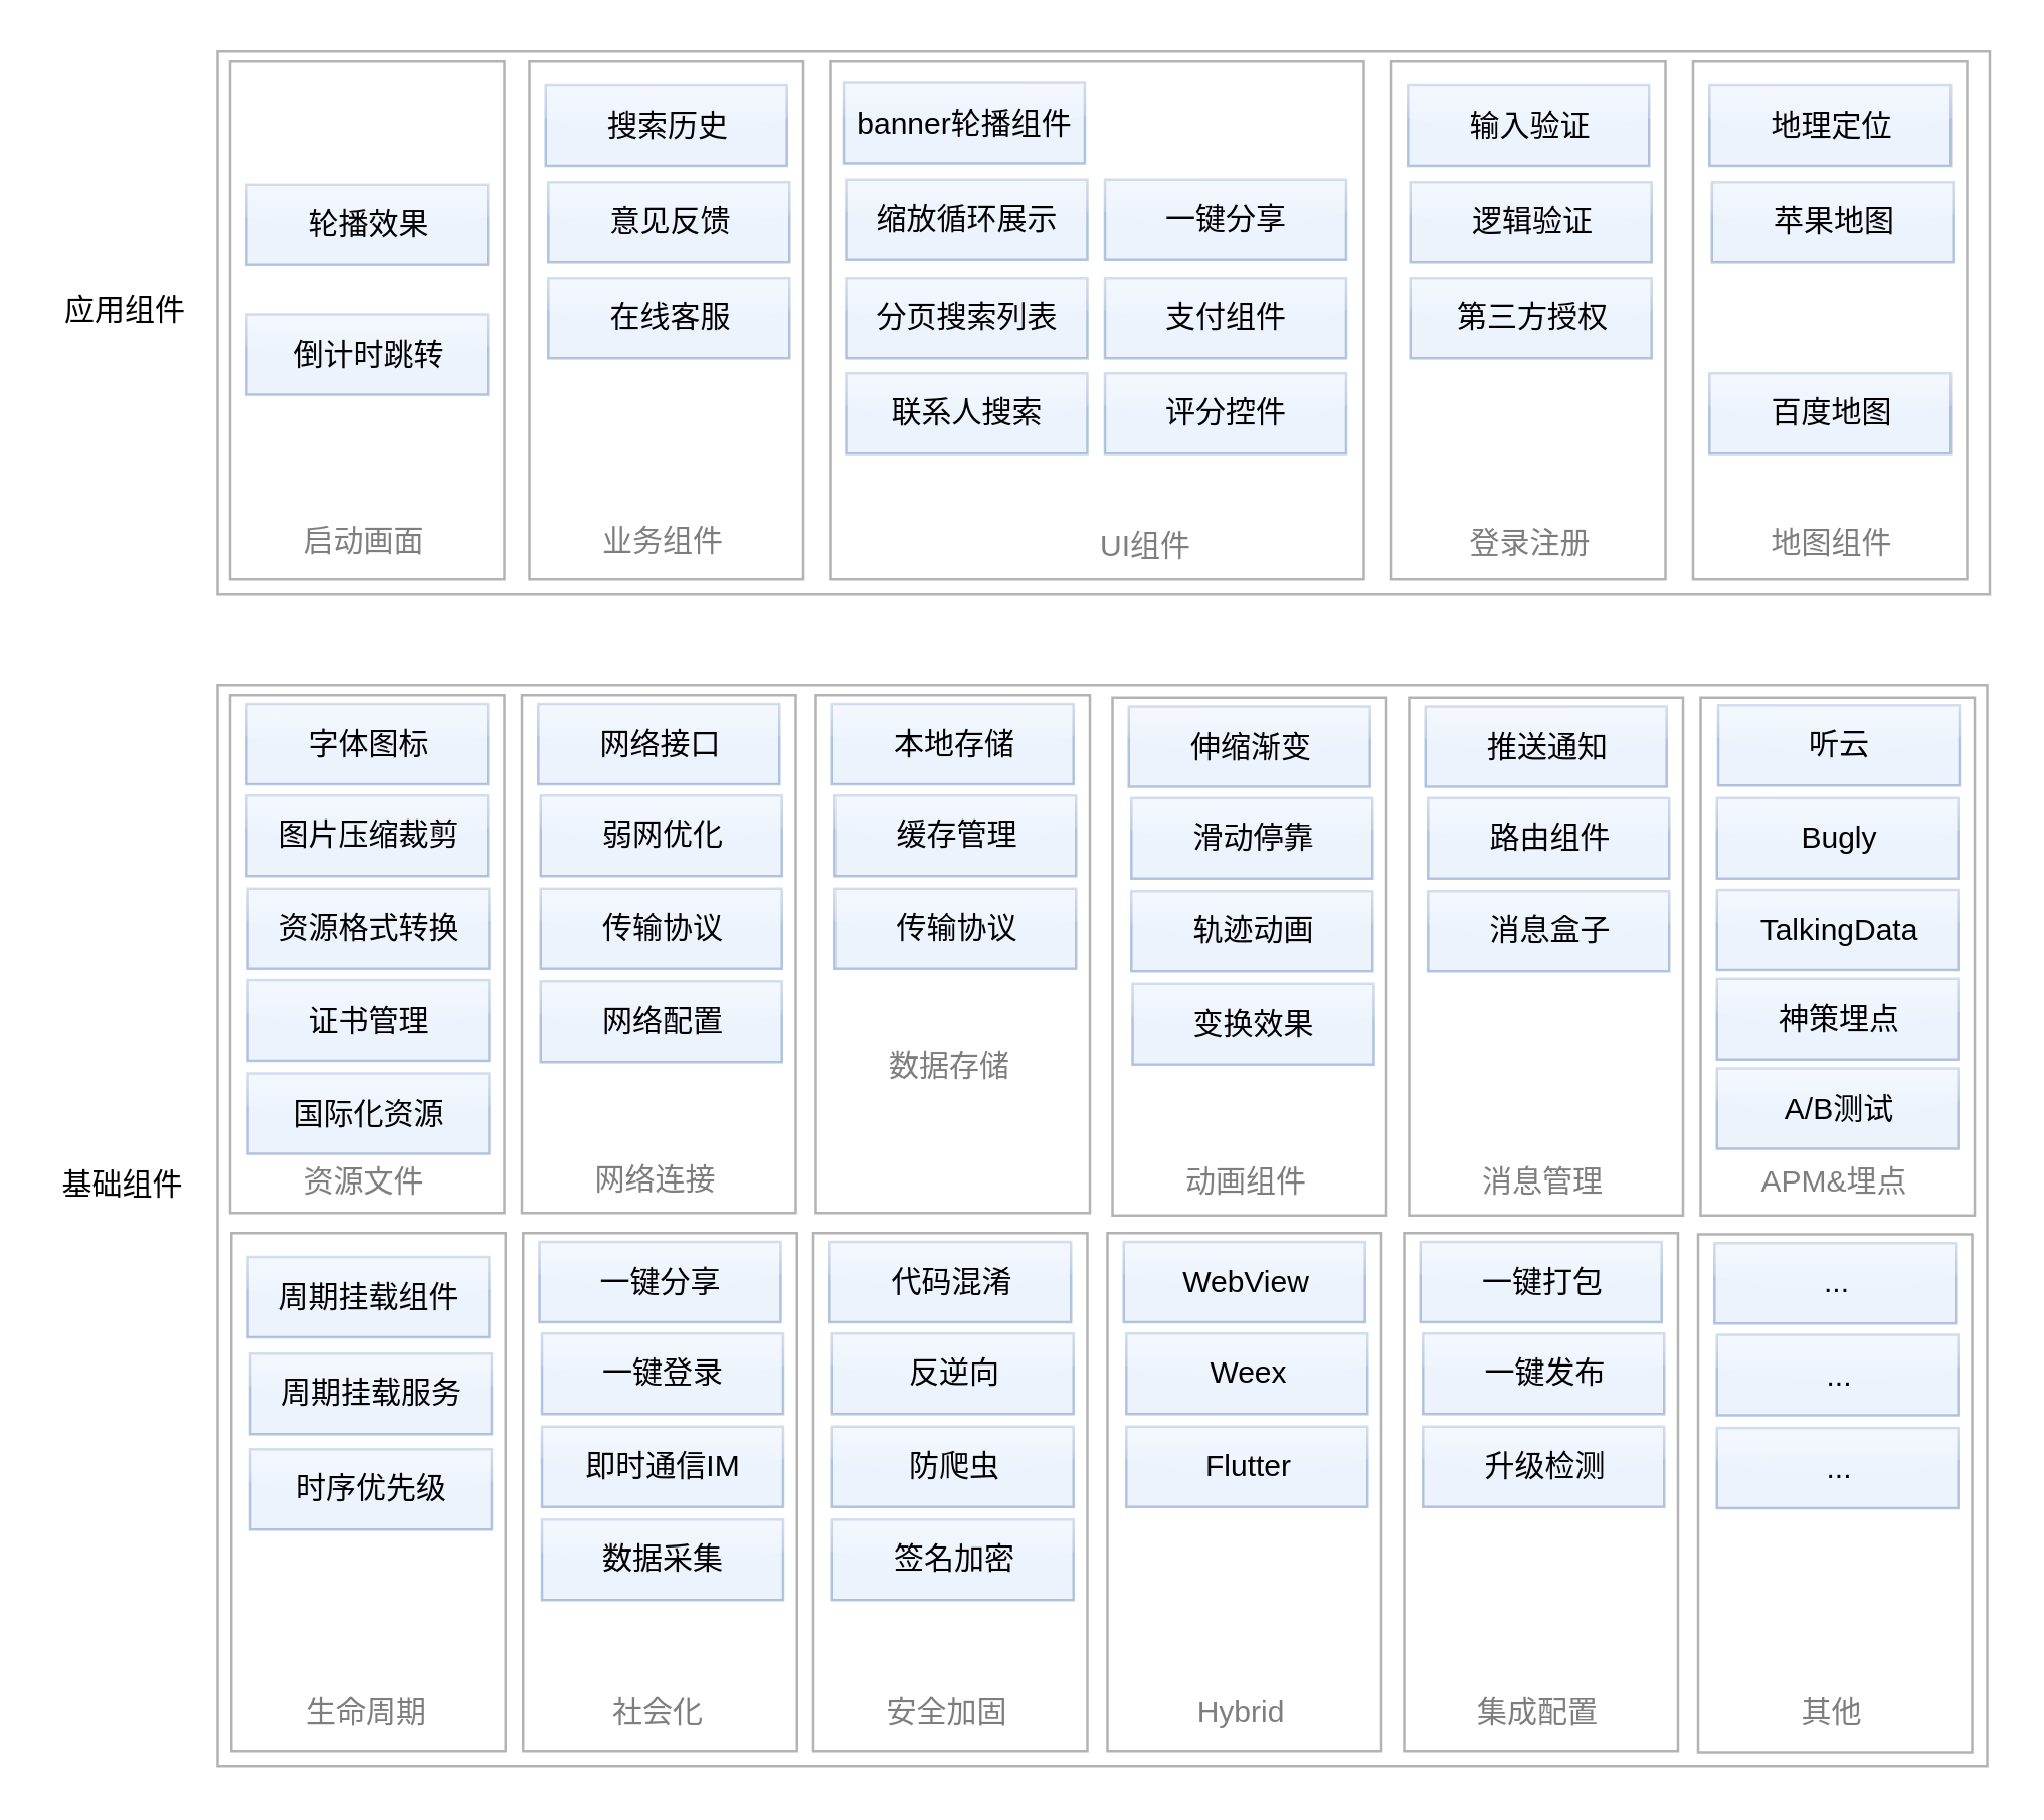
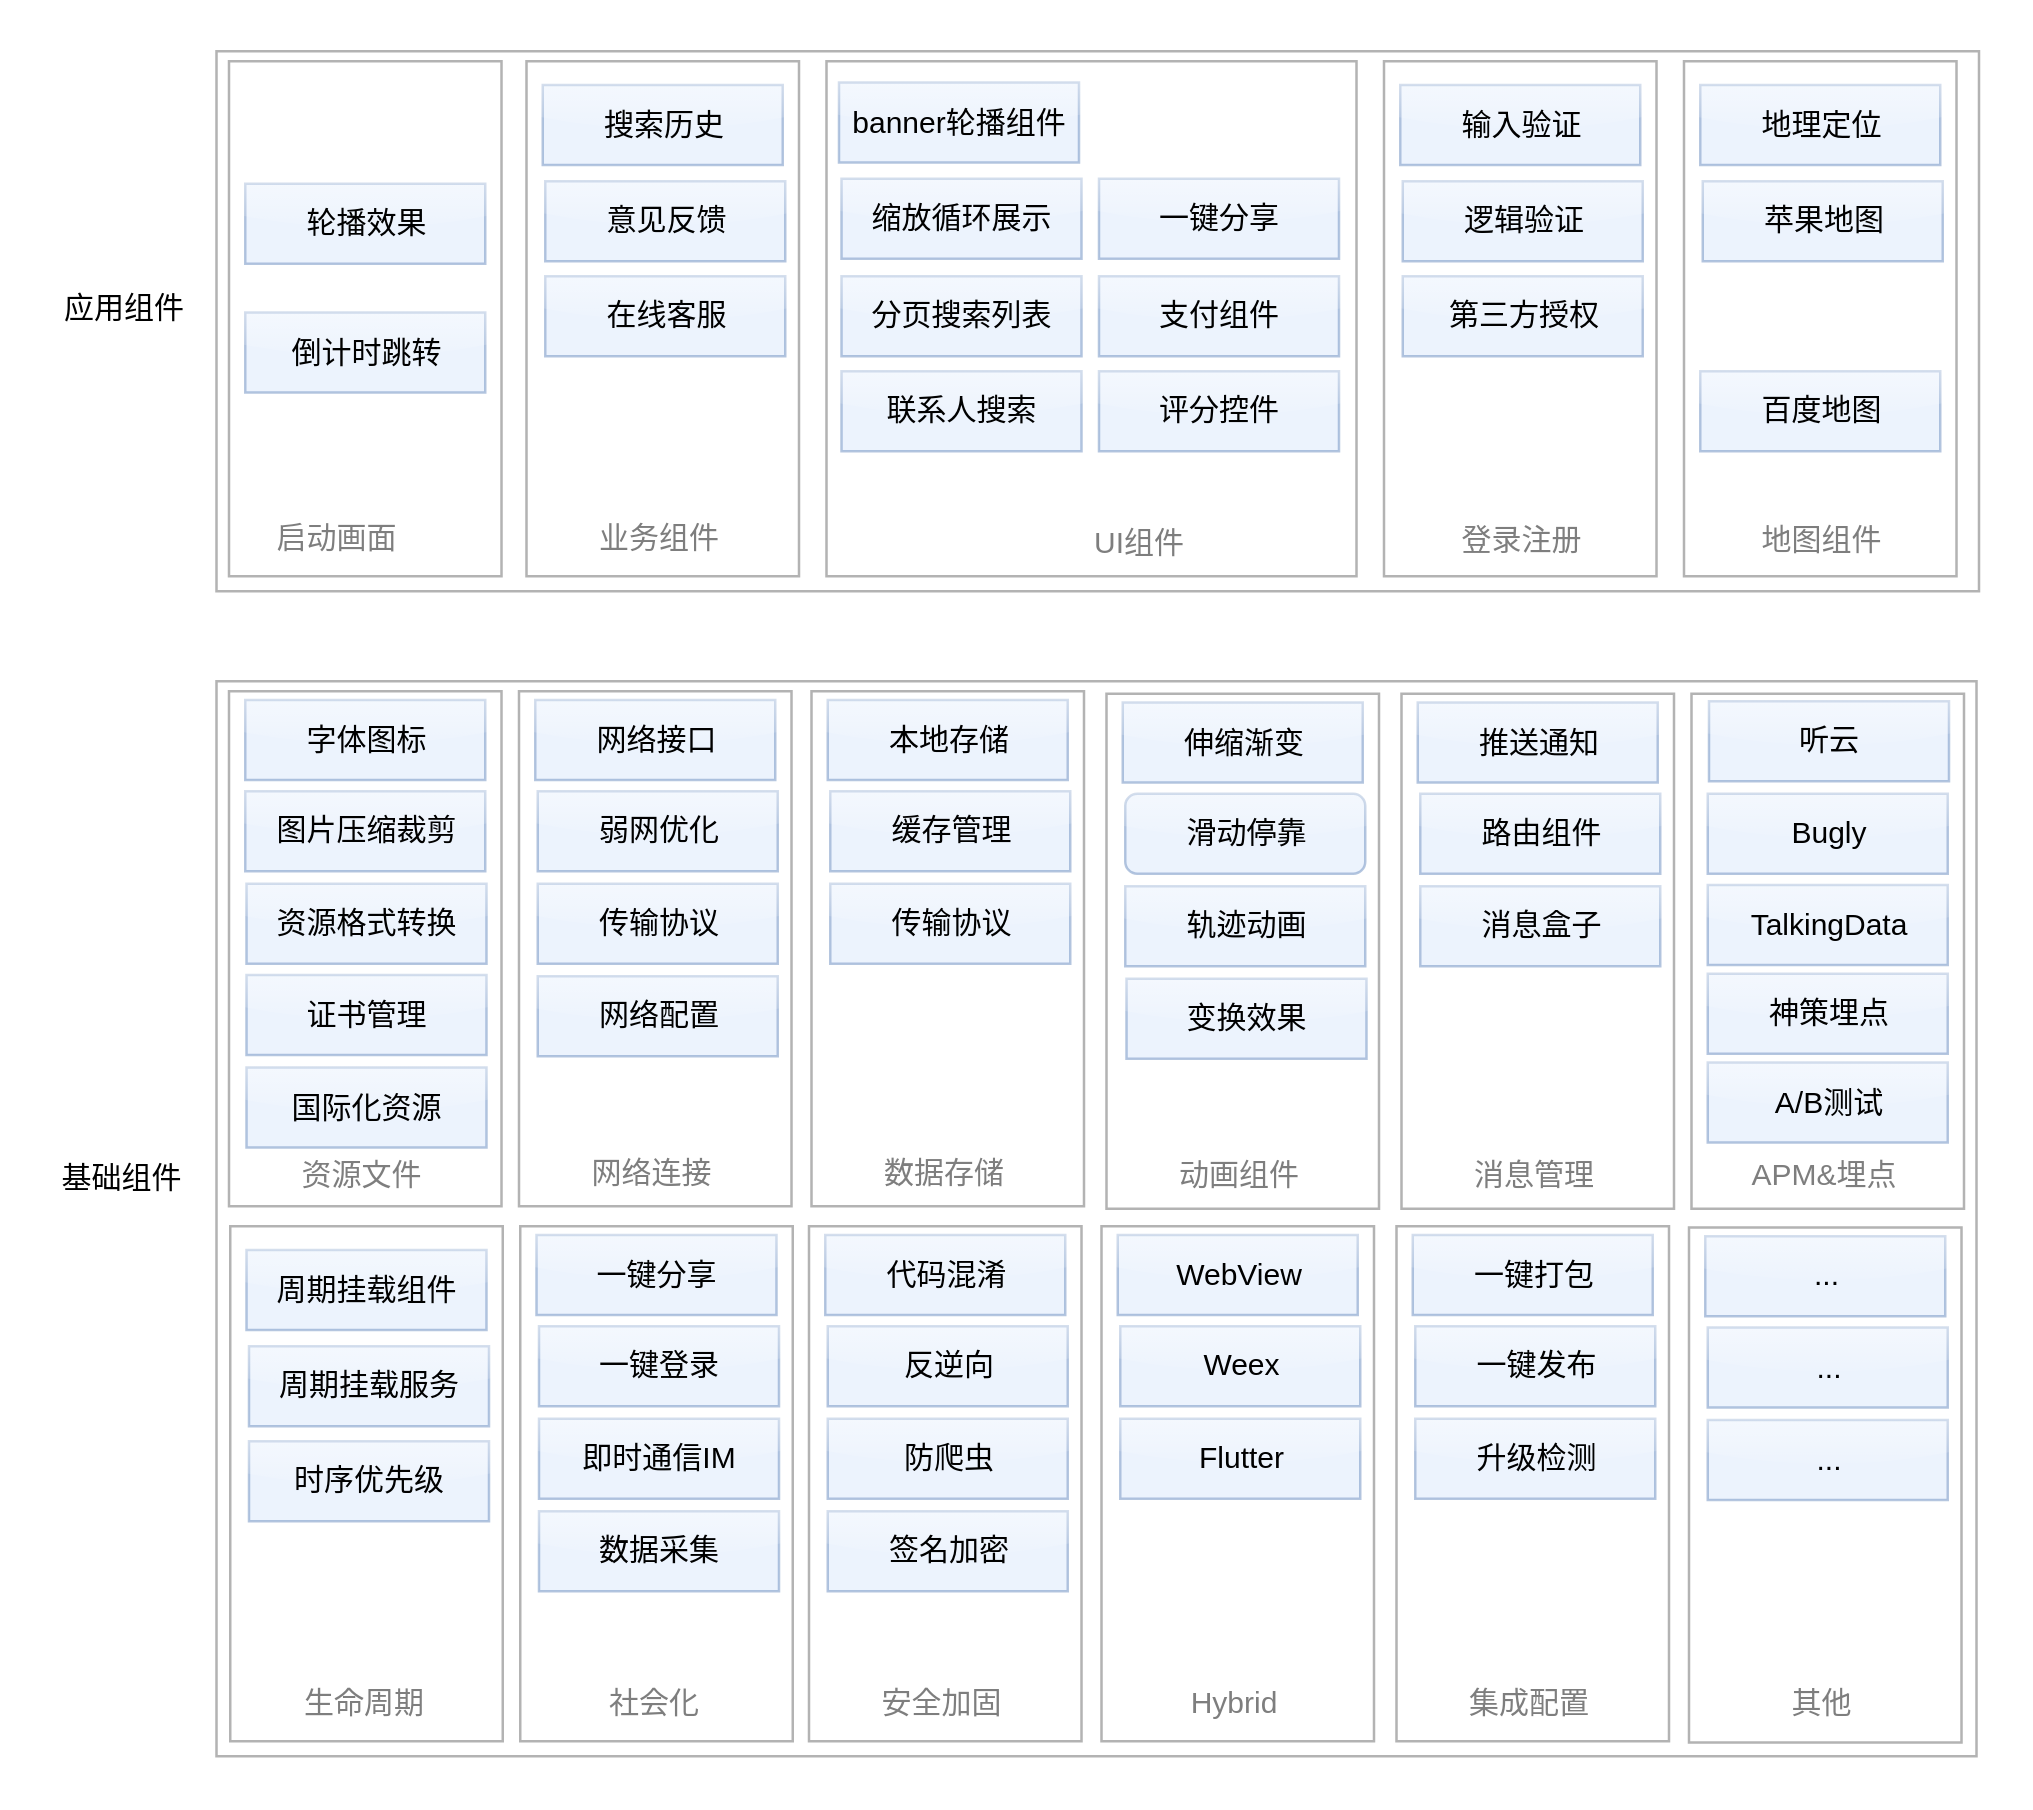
- <mxCell id="4" value="启动画面" style="text;html=1;strokeColor=none;fillColor=none;align=center;verticalAlign=middle;whiteSpace=wrap;rounded=0;dashed=1;textOpacity=50;" parent="1" vertex="1"><mxGeometry x="109" y="202" width="71" height="25" as="geometry" /></mxCell>
+ <mxCell id="4" value="启动画面" style="text;html=1;strokeColor=none;fillColor=none;align=center;verticalAlign=middle;whiteSpace=wrap;rounded=0;dashed=1;textOpacity=50;" parent="1" vertex="1"><mxGeometry x="99" y="202" width="71" height="25" as="geometry" /></mxCell>
- <mxCell id="59" value="&lt;div style=&quot;text-align: left&quot;&gt;滑动停靠&lt;/div&gt;" style="html=1;strokeWidth=1;align=center;fillColor=#dae8fc;strokeColor=#6c8ebf;gradientColor=none;shadow=0;rounded=0;glass=1;comic=0;opacity=50;" parent="55" vertex="1"><mxGeometry x="7.5" y="40" width="96" height="32" as="geometry" /></mxCell>
+ <mxCell id="59" value="&lt;div style=&quot;text-align: left&quot;&gt;滑动停靠&lt;/div&gt;" style="html=1;strokeWidth=1;align=center;fillColor=#dae8fc;strokeColor=#6c8ebf;gradientColor=none;shadow=0;glass=1;comic=0;opacity=50;rounded=1;" parent="55" vertex="1"><mxGeometry x="7.5" y="40" width="96" height="32" as="geometry" /></mxCell>
- <mxCell id="49" value="数据存储" style="text;html=1;strokeColor=none;fillColor=none;align=center;verticalAlign=middle;whiteSpace=wrap;rounded=0;dashed=1;textOpacity=50;" parent="47" vertex="1"><mxGeometry x="18" y="135" width="71" height="25" as="geometry" /></mxCell>
+ <mxCell id="49" value="数据存储" style="text;html=1;strokeColor=none;fillColor=none;align=center;verticalAlign=middle;whiteSpace=wrap;rounded=0;dashed=1;textOpacity=50;" parent="47" vertex="1"><mxGeometry x="18" y="180" width="71" height="25" as="geometry" /></mxCell>
